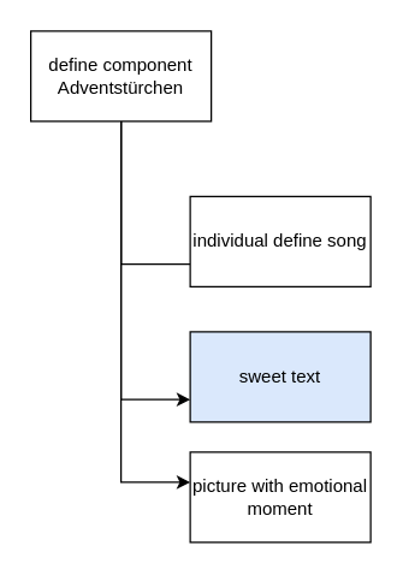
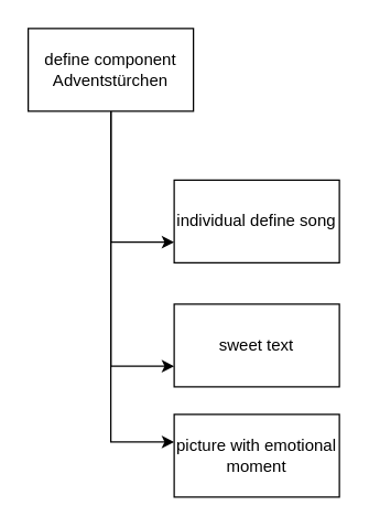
- <mxCell id="2" style="edgeStyle=orthogonalEdgeStyle;rounded=0;orthogonalLoop=1;jettySize=auto;html=1;entryX=0;entryY=0.75;entryDx=0;entryDy=0;endArrow=none;" edge="1" parent="1" source="5" target="6"><mxGeometry relative="1" as="geometry" /></mxCell>
+ <mxCell id="2" style="edgeStyle=orthogonalEdgeStyle;rounded=0;orthogonalLoop=1;jettySize=auto;html=1;entryX=0;entryY=0.75;entryDx=0;entryDy=0;" edge="1" parent="1" source="5" target="6"><mxGeometry relative="1" as="geometry" /></mxCell>
- <mxCell id="7" value="sweet text" style="rounded=0;whiteSpace=wrap;html=1;fillColor=#dae8fc;" vertex="1" parent="1"><mxGeometry x="126" y="220" width="120" height="60" as="geometry" /></mxCell>
+ <mxCell id="7" value="sweet text" style="rounded=0;whiteSpace=wrap;html=1;" vertex="1" parent="1"><mxGeometry x="126" y="220" width="120" height="60" as="geometry" /></mxCell>
